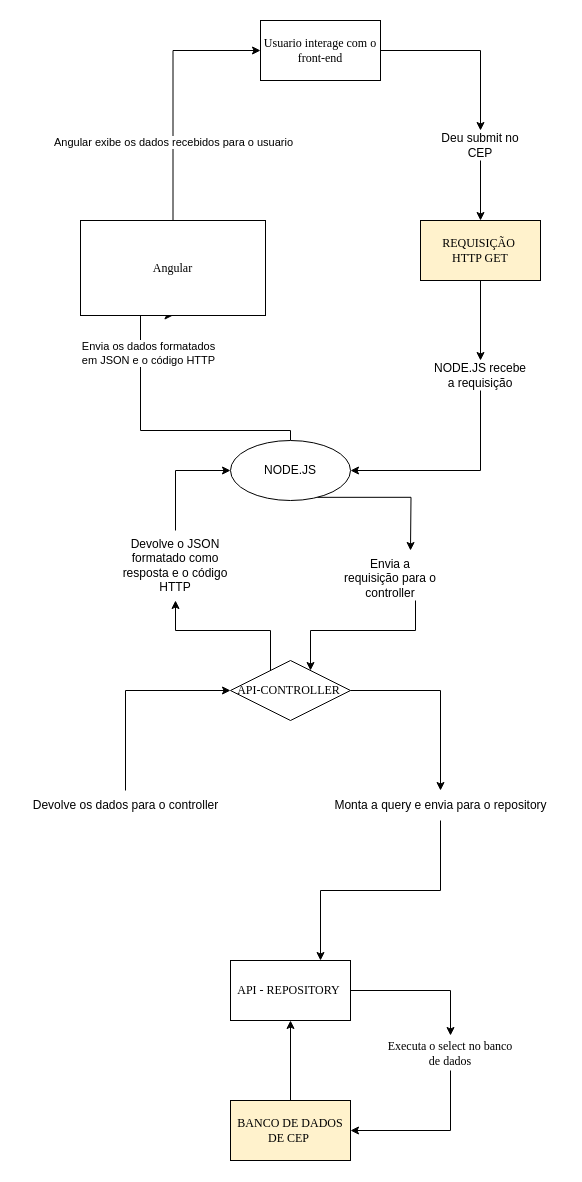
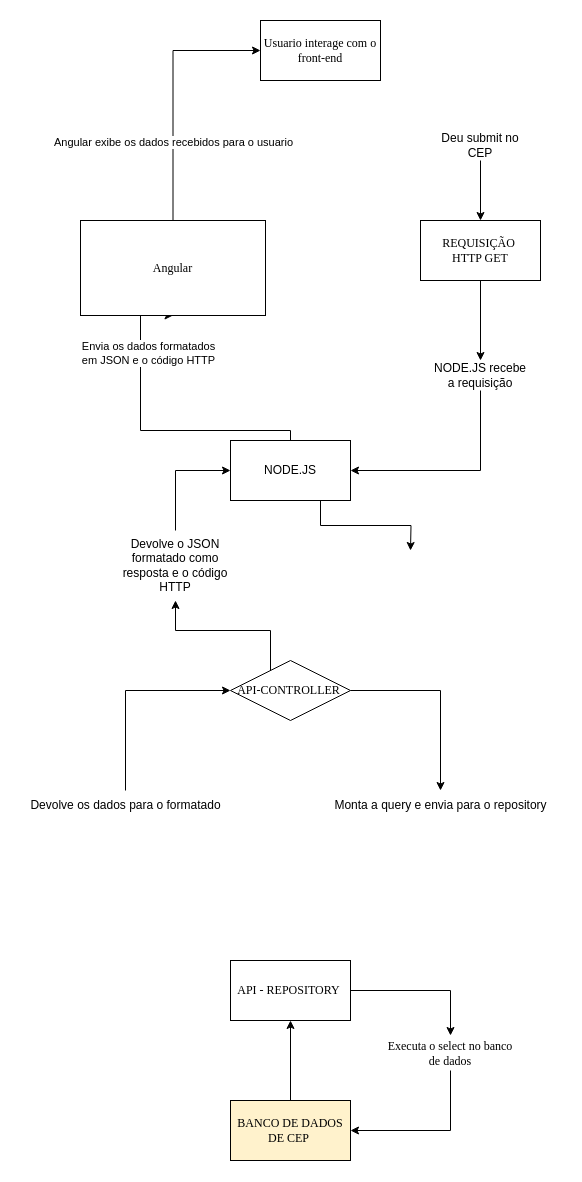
- <mxCell id="4" style="edgeStyle=orthogonalEdgeStyle;rounded=0;orthogonalLoop=1;jettySize=auto;html=1;exitX=1;exitY=0.5;exitDx=0;exitDy=0;entryX=0.5;entryY=0;entryDx=0;entryDy=0;" edge="1" parent="1" source="5" target="24"><mxGeometry relative="1" as="geometry" /></mxCell>
- <mxCell id="3" value="REQUISIÇÃO&amp;nbsp;&lt;div&gt;HTTP GET&lt;/div&gt;" style="rounded=0;whiteSpace=wrap;html=1;fontFamily=Verdana;fillColor=#fff2cc;" vertex="1" parent="1"><mxGeometry x="420" y="220" width="120" height="60" as="geometry" /></mxCell>
+ <mxCell id="3" value="REQUISIÇÃO&amp;nbsp;&lt;div&gt;HTTP GET&lt;/div&gt;" style="rounded=0;whiteSpace=wrap;html=1;fontFamily=Verdana;" vertex="1" parent="1"><mxGeometry x="420" y="220" width="120" height="60" as="geometry" /></mxCell>
- <mxCell id="20" value="NODE.JS" style="ellipse;whiteSpace=wrap;html=1;" vertex="1" parent="1"><mxGeometry x="230" y="440" width="120" height="60" as="geometry" /></mxCell>
+ <mxCell id="20" value="NODE.JS" style="rounded=0;whiteSpace=wrap;html=1;" vertex="1" parent="1"><mxGeometry x="230" y="440" width="120" height="60" as="geometry" /></mxCell>
- <mxCell id="28" value="Envia a requisição para o controller&lt;div&gt;&lt;br&gt;&lt;/div&gt;" style="text;html=1;align=center;verticalAlign=middle;whiteSpace=wrap;rounded=0;" vertex="1" parent="1"><mxGeometry x="340" y="570" width="100" height="30" as="geometry" /></mxCell>
- <mxCell id="27" style="edgeStyle=orthogonalEdgeStyle;rounded=0;orthogonalLoop=1;jettySize=auto;html=1;exitX=0.75;exitY=1;exitDx=0;exitDy=0;entryX=0.75;entryY=0;entryDx=0;entryDy=0;" edge="1" parent="1" source="28" target="8"><mxGeometry relative="1" as="geometry" /></mxCell>
- <mxCell id="22" value="Devolve os dados para o controller" style="text;html=1;align=center;verticalAlign=middle;resizable=0;points=[];autosize=1;strokeColor=none;fillColor=none;" vertex="1" parent="1"><mxGeometry x="20" y="790" width="210" height="30" as="geometry" /></mxCell>
+ <mxCell id="22" value="Devolve os dados para o formatado" style="text;html=1;align=center;verticalAlign=middle;resizable=0;points=[];autosize=1;strokeColor=none;fillColor=none;" vertex="1" parent="1"><mxGeometry x="20" y="790" width="210" height="30" as="geometry" /></mxCell>
- <mxCell id="15" style="edgeStyle=orthogonalEdgeStyle;rounded=0;orthogonalLoop=1;jettySize=auto;html=1;entryX=0.75;entryY=0;entryDx=0;entryDy=0;" edge="1" parent="1" source="16" target="10"><mxGeometry relative="1" as="geometry" /></mxCell>
